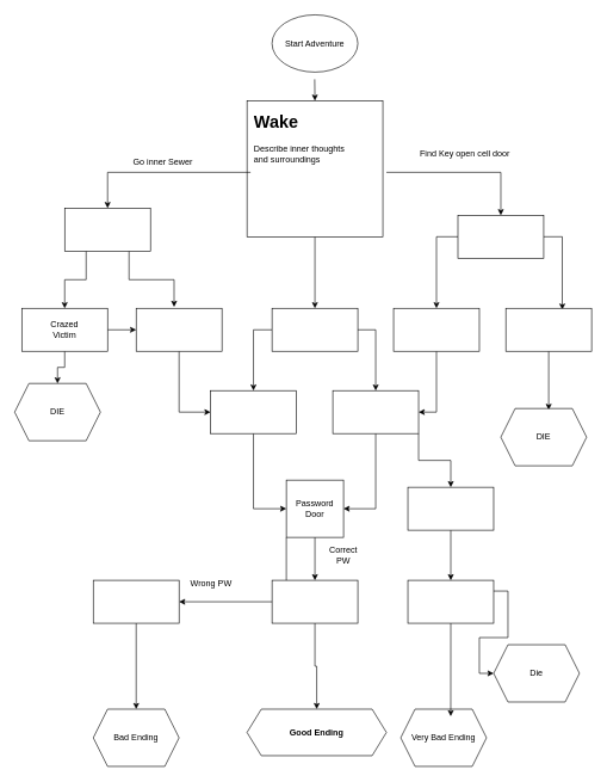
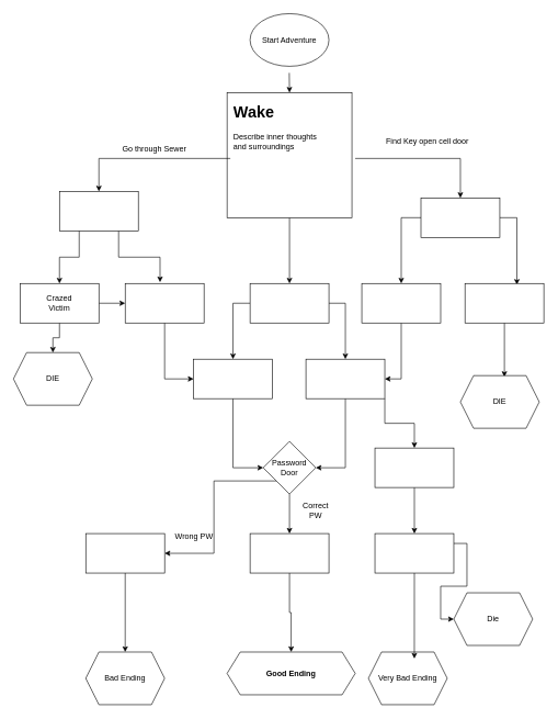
- <mxCell id="50" value="Go inner Sewer " style="text;strokeColor=none;fillColor=none;align=left;verticalAlign=middle;spacingLeft=4;spacingRight=4;overflow=hidden;points=[[0,0.5],[1,0.5]];portConstraint=eastwest;rotatable=0;" vertex="1" parent="1"><mxGeometry x="180" y="210" width="110" height="30" as="geometry" /></mxCell>
+ <mxCell id="50" value="Go through Sewer " style="text;strokeColor=none;fillColor=none;align=left;verticalAlign=middle;spacingLeft=4;spacingRight=4;overflow=hidden;points=[[0,0.5],[1,0.5]];portConstraint=eastwest;rotatable=0;" vertex="1" parent="1"><mxGeometry x="180" y="210" width="110" height="30" as="geometry" /></mxCell>
- <mxCell id="37" value="Password&lt;br&gt;Door" style="whiteSpace=wrap;html=1;rounded=0;" vertex="1" parent="1"><mxGeometry x="400" y="670" width="80" height="80" as="geometry" /></mxCell>
+ <mxCell id="37" value="Password&lt;br&gt;Door" style="rhombus;whiteSpace=wrap;html=1;" vertex="1" parent="1"><mxGeometry x="400" y="670" width="80" height="80" as="geometry" /></mxCell>
